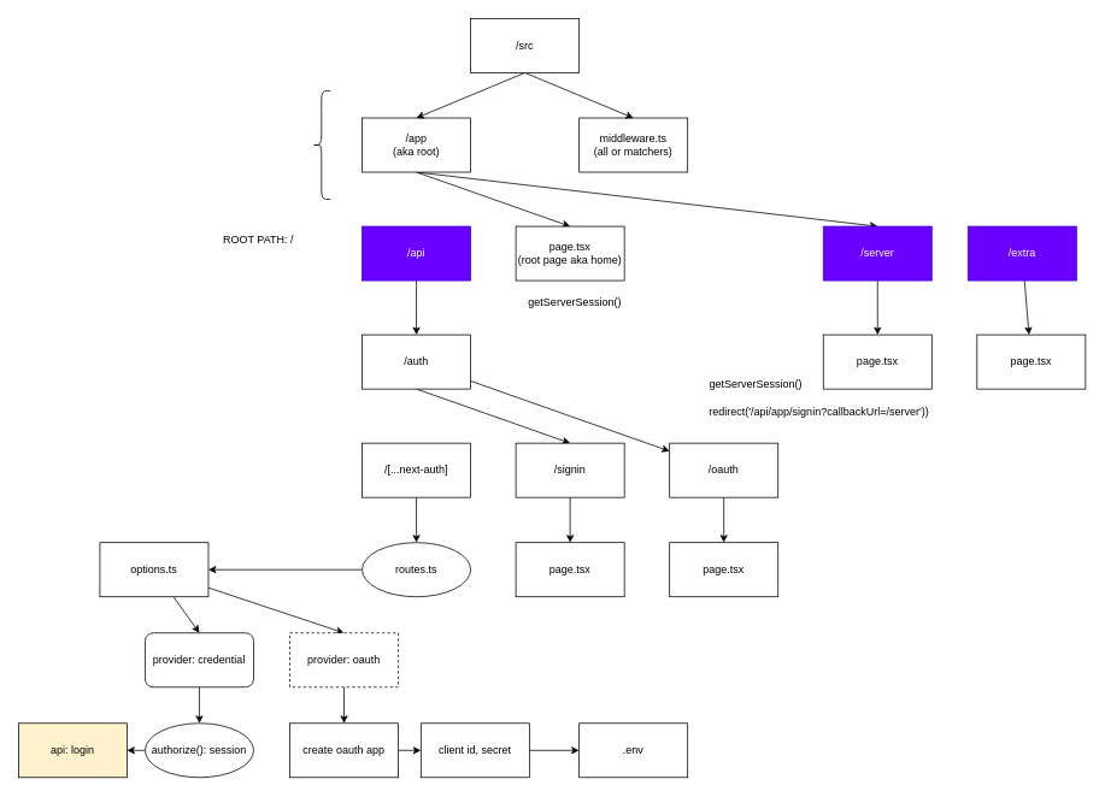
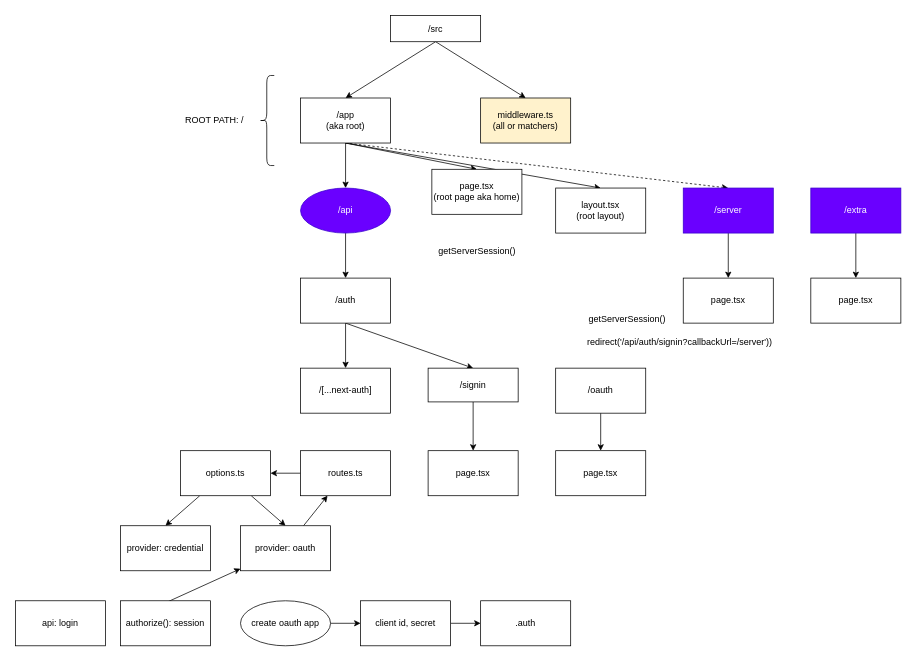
- <mxCell id="36" value="/src" style="rounded=0;whiteSpace=wrap;html=1;fontStyle=0" parent="1" vertex="1"><mxGeometry x="520" y="20" width="120" height="60" as="geometry" /></mxCell>
+ <mxCell id="36" value="/src" style="rounded=0;whiteSpace=wrap;html=1;fontStyle=0" parent="1" vertex="1"><mxGeometry x="520" y="20" width="120" height="35" as="geometry" /></mxCell>
- <mxCell id="33" value="middleware.ts&lt;br&gt;(all or matchers)" style="rounded=0;whiteSpace=wrap;html=1;fontStyle=0" parent="1" vertex="1"><mxGeometry x="640" y="130" width="120" height="60" as="geometry" /></mxCell>
+ <mxCell id="33" value="middleware.ts&lt;br&gt;(all or matchers)" style="rounded=0;whiteSpace=wrap;html=1;fontStyle=0;fillColor=#fff2cc;" parent="1" vertex="1"><mxGeometry x="640" y="130" width="120" height="60" as="geometry" /></mxCell>
+ <mxCell id="4" style="edgeStyle=none;html=1;exitX=0.5;exitY=1;exitDx=0;exitDy=0;entryX=0.5;entryY=0;entryDx=0;entryDy=0;" parent="1" source="6" target="31" edge="1"><mxGeometry relative="1" as="geometry" /></mxCell>
+ <mxCell id="2" style="edgeStyle=none;html=1;" parent="1" source="6" target="8" edge="1"><mxGeometry relative="1" as="geometry" /></mxCell>
- <mxCell id="5" style="edgeStyle=none;html=1;exitX=0.5;exitY=1;exitDx=0;exitDy=0;entryX=0.5;entryY=0;entryDx=0;entryDy=0;" edge="1" parent="1" source="6" target="41"><mxGeometry relative="1" as="geometry" /></mxCell>
+ <mxCell id="5" style="edgeStyle=none;html=1;exitX=0.5;exitY=1;exitDx=0;exitDy=0;entryX=0.5;entryY=0;entryDx=0;entryDy=0;dashed=1;" edge="1" parent="1" source="6" target="41"><mxGeometry relative="1" as="geometry" /></mxCell>
- <mxCell id="38" value="ROOT PATH: /" style="text;html=1;align=center;verticalAlign=middle;resizable=0;points=[];autosize=1;strokeColor=none;fillColor=none;" parent="1" vertex="1"><mxGeometry x="235" y="250" width="100" height="30" as="geometry" /></mxCell>
+ <mxCell id="38" value="ROOT PATH: /" style="text;html=1;align=center;verticalAlign=middle;resizable=0;points=[];autosize=1;strokeColor=none;fillColor=none;" parent="1" vertex="1"><mxGeometry x="235" y="145" width="100" height="30" as="geometry" /></mxCell>
- <mxCell id="8" value="/api" style="rounded=0;whiteSpace=wrap;html=1;fontStyle=0;fillColor=#6a00ff;fontColor=#ffffff;strokeColor=#3700CC;" parent="1" vertex="1"><mxGeometry x="400" y="250" width="120" height="60" as="geometry" /></mxCell>
+ <mxCell id="8" value="/api" style="ellipse;whiteSpace=wrap;html=1;fontStyle=0;fillColor=#6a00ff;fontColor=#ffffff;strokeColor=#3700CC;" parent="1" vertex="1"><mxGeometry x="400" y="250" width="120" height="60" as="geometry" /></mxCell>
- <mxCell id="30" value="page.tsx&lt;br&gt;(root page aka home)" style="rounded=0;whiteSpace=wrap;html=1;fontStyle=0" parent="1" vertex="1"><mxGeometry x="570" y="250" width="120" height="60" as="geometry" /></mxCell>
+ <mxCell id="30" value="page.tsx&lt;br&gt;(root page aka home)" style="rounded=0;whiteSpace=wrap;html=1;fontStyle=0" parent="1" vertex="1"><mxGeometry x="575" y="225" width="120" height="60" as="geometry" /></mxCell>
+ <mxCell id="31" value="layout.tsx&lt;br&gt;(root layout)" style="rounded=0;whiteSpace=wrap;html=1;fontStyle=0" parent="1" vertex="1"><mxGeometry x="740" y="250" width="120" height="60" as="geometry" /></mxCell>
- <mxCell id="49" value="/extra" style="rounded=0;whiteSpace=wrap;html=1;fontStyle=0;fillColor=#6a00ff;fontColor=#ffffff;strokeColor=#3700CC;" vertex="1" parent="1"><mxGeometry x="1070" y="250" width="120" height="60" as="geometry" /></mxCell>
+ <mxCell id="49" value="/extra" style="rounded=0;whiteSpace=wrap;html=1;fontStyle=0;fillColor=#6a00ff;fontColor=#ffffff;strokeColor=#3700CC;" vertex="1" parent="1"><mxGeometry x="1080" y="250" width="120" height="60" as="geometry" /></mxCell>
- <mxCell id="43" value="redirect('/api/app/signin?callbackUrl=/server'))" style="text;html=1;align=center;verticalAlign=middle;resizable=0;points=[];autosize=1;strokeColor=none;fillColor=none;" vertex="1" parent="1"><mxGeometry x="770" y="440" width="270" height="30" as="geometry" /></mxCell>
+ <mxCell id="43" value="redirect('/api/auth/signin?callbackUrl=/server'))" style="text;html=1;align=center;verticalAlign=middle;resizable=0;points=[];autosize=1;strokeColor=none;fillColor=none;" vertex="1" parent="1"><mxGeometry x="770" y="440" width="270" height="30" as="geometry" /></mxCell>
- <mxCell id="9" style="edgeStyle=none;html=1;" parent="1" source="11" target="52" edge="1"><mxGeometry relative="1" as="geometry" /></mxCell>
+ <mxCell id="9" style="edgeStyle=none;html=1;" parent="1" source="11" target="13" edge="1"><mxGeometry relative="1" as="geometry" /></mxCell>
- <mxCell id="46" value="/signin" style="rounded=0;whiteSpace=wrap;html=1;fontStyle=0" vertex="1" parent="1"><mxGeometry x="570" y="490" width="120" height="60" as="geometry" /></mxCell>
+ <mxCell id="46" value="/signin" style="rounded=0;whiteSpace=wrap;html=1;fontStyle=0" vertex="1" parent="1"><mxGeometry x="570" y="490" width="120" height="45" as="geometry" /></mxCell>
- <mxCell id="12" style="edgeStyle=none;html=1;exitX=0.5;exitY=1;exitDx=0;exitDy=0;entryX=0.5;entryY=0;entryDx=0;entryDy=0;" parent="1" source="13" target="18" edge="1"><mxGeometry relative="1" as="geometry" /></mxCell>
- <mxCell id="16" value="options.ts" style="rounded=0;whiteSpace=wrap;html=1;fontStyle=0" parent="1" vertex="1"><mxGeometry x="110" y="600" width="120" height="60" as="geometry" /></mxCell>
+ <mxCell id="16" value="options.ts" style="rounded=0;whiteSpace=wrap;html=1;fontStyle=0" parent="1" vertex="1"><mxGeometry x="240" y="600" width="120" height="60" as="geometry" /></mxCell>
- <mxCell id="18" value="routes.ts" style="ellipse;whiteSpace=wrap;html=1;fontStyle=0;" parent="1" vertex="1"><mxGeometry x="400" y="600" width="120" height="60" as="geometry" /></mxCell>
+ <mxCell id="18" value="routes.ts" style="rounded=0;whiteSpace=wrap;html=1;fontStyle=0" parent="1" vertex="1"><mxGeometry x="400" y="600" width="120" height="60" as="geometry" /></mxCell>
- <mxCell id="20" value="provider: credential" style="whiteSpace=wrap;html=1;fontStyle=0;rounded=1;" parent="1" vertex="1"><mxGeometry x="160" y="700" width="120" height="60" as="geometry" /></mxCell>
+ <mxCell id="20" value="provider: credential" style="rounded=0;whiteSpace=wrap;html=1;fontStyle=0" parent="1" vertex="1"><mxGeometry x="160" y="700" width="120" height="60" as="geometry" /></mxCell>
- <mxCell id="22" value="provider: oauth" style="rounded=0;whiteSpace=wrap;html=1;fontStyle=0;dashed=1;" parent="1" vertex="1"><mxGeometry x="320" y="700" width="120" height="60" as="geometry" /></mxCell>
+ <mxCell id="22" value="provider: oauth" style="rounded=0;whiteSpace=wrap;html=1;fontStyle=0" parent="1" vertex="1"><mxGeometry x="320" y="700" width="120" height="60" as="geometry" /></mxCell>
- <mxCell id="19" style="edgeStyle=none;html=1;entryX=0.5;entryY=0;entryDx=0;entryDy=0;" parent="1" source="20" target="24" edge="1"><mxGeometry relative="1" as="geometry" /></mxCell>
- <mxCell id="21" style="edgeStyle=none;html=1;entryX=0.5;entryY=0;entryDx=0;entryDy=0;" parent="1" source="22" target="26" edge="1"><mxGeometry relative="1" as="geometry" /></mxCell>
+ <mxCell id="21" style="edgeStyle=none;html=1;" parent="1" source="22" target="18" edge="1"><mxGeometry relative="1" as="geometry" /></mxCell>
- <mxCell id="32" value="api: login" style="rounded=0;whiteSpace=wrap;html=1;fontStyle=0;fillColor=#fff2cc;" parent="1" vertex="1"><mxGeometry y="800" width="120" height="60" as="geometry" x="20" /></mxCell>
+ <mxCell id="32" value="api: login" style="rounded=0;whiteSpace=wrap;html=1;fontStyle=0" parent="1" vertex="1"><mxGeometry y="800" width="120" height="60" as="geometry" x="20" /></mxCell>
- <mxCell id="23" style="edgeStyle=none;html=1;exitX=0;exitY=0.5;exitDx=0;exitDy=0;entryX=1;entryY=0.5;entryDx=0;entryDy=0;" parent="1" source="24" target="32" edge="1"><mxGeometry relative="1" as="geometry" /></mxCell>
+ <mxCell id="23" style="edgeStyle=none;html=1;exitX=0;exitY=0.5;exitDx=0;exitDy=0;" parent="1" source="24" target="22" edge="1"><mxGeometry relative="1" as="geometry" /></mxCell>
- <mxCell id="24" value="authorize(): session" style="ellipse;whiteSpace=wrap;html=1;fontStyle=0;" parent="1" vertex="1"><mxGeometry x="160" y="800" width="120" height="60" as="geometry" /></mxCell>
+ <mxCell id="24" value="authorize(): session" style="rounded=0;whiteSpace=wrap;html=1;fontStyle=0" parent="1" vertex="1"><mxGeometry x="160" y="800" width="120" height="60" as="geometry" /></mxCell>
- <mxCell id="26" value="create oauth app" style="rounded=0;whiteSpace=wrap;html=1;fontStyle=0" parent="1" vertex="1"><mxGeometry x="320" y="800" width="120" height="60" as="geometry" /></mxCell>
+ <mxCell id="26" value="create oauth app" style="ellipse;whiteSpace=wrap;html=1;fontStyle=0;" parent="1" vertex="1"><mxGeometry x="320" y="800" width="120" height="60" as="geometry" /></mxCell>
- <mxCell id="28" value="client id, secret" style="rounded=0;whiteSpace=wrap;html=1;fontStyle=0" parent="1" vertex="1"><mxGeometry x="465" y="800" width="120" height="60" as="geometry" /></mxCell>
+ <mxCell id="28" value="client id, secret" style="rounded=0;whiteSpace=wrap;html=1;fontStyle=0" parent="1" vertex="1"><mxGeometry x="480" y="800" width="120" height="60" as="geometry" /></mxCell>
- <mxCell id="29" value=".env" style="rounded=0;whiteSpace=wrap;html=1;fontStyle=0" parent="1" vertex="1"><mxGeometry x="640" y="800" width="120" height="60" as="geometry" /></mxCell>
+ <mxCell id="29" value=".auth" style="rounded=0;whiteSpace=wrap;html=1;fontStyle=0" parent="1" vertex="1"><mxGeometry x="640" y="800" width="120" height="60" as="geometry" /></mxCell>
